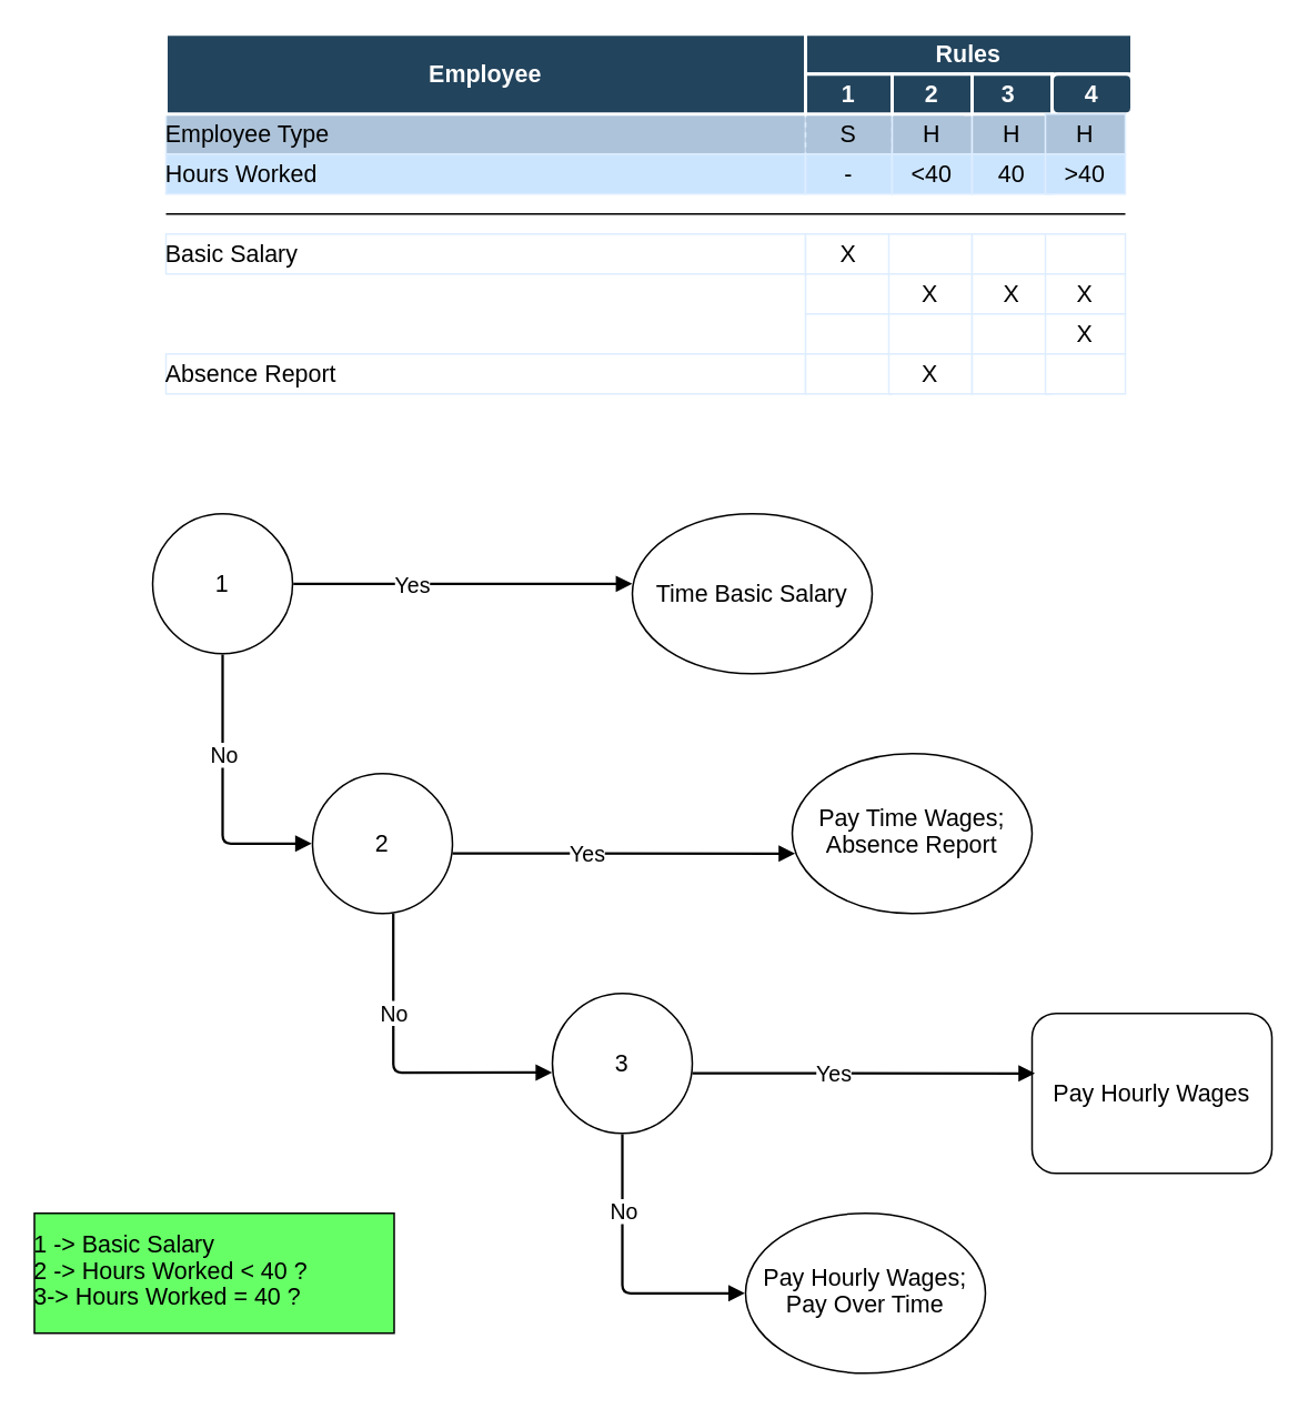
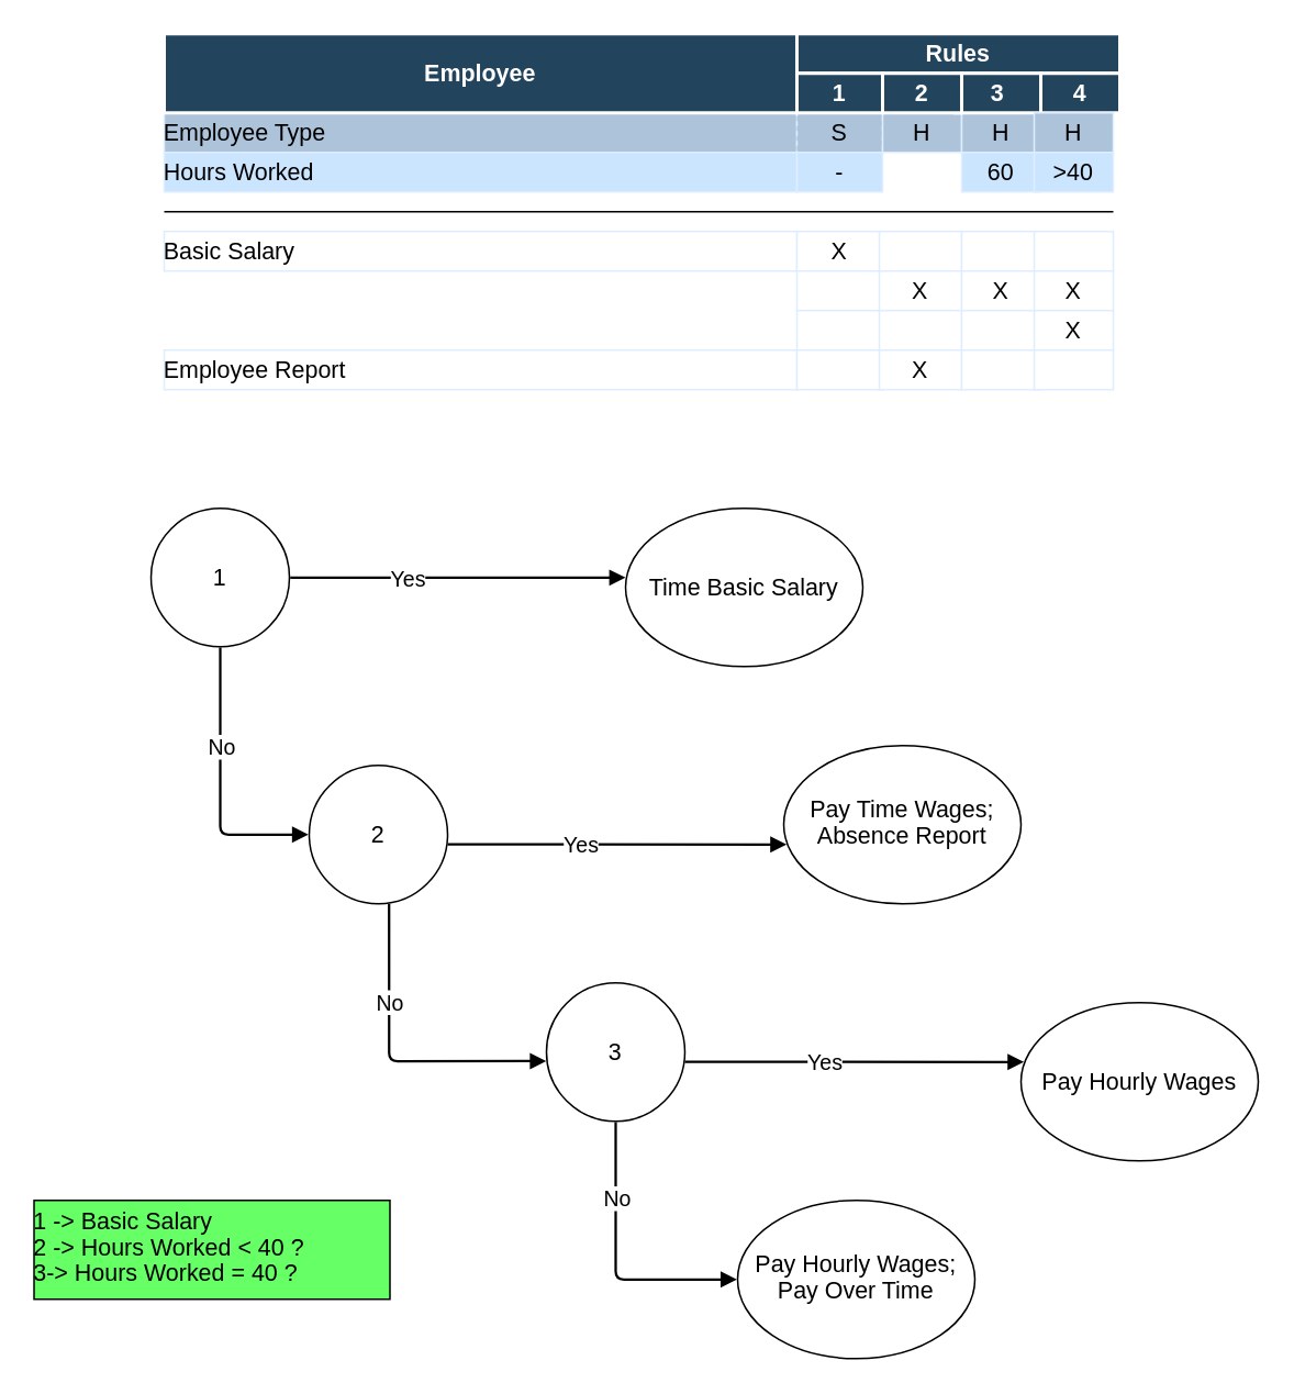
- <mxCell id="16" value="4" style="html=1;overflow=block;blockSpacing=1;whiteSpace=wrap;fontSize=14.3;fontFamily=Arimo;fontColor=#ffffff;fontStyle=1;spacing=0;strokeColor=#FFFFFF;strokeOpacity=100;fillOpacity=100;fillColor=#23445D;strokeWidth=2;rounded=1;" vertex="1" parent="1"><mxGeometry x="631" y="44" width="48" height="24" as="geometry" /></mxCell>
+ <mxCell id="16" value="4" style="html=1;overflow=block;blockSpacing=1;whiteSpace=wrap;fontSize=14.3;fontFamily=Arimo;fontColor=#ffffff;fontStyle=1;spacing=0;strokeColor=#FFFFFF;strokeOpacity=100;fillOpacity=100;fillColor=#23445D;strokeWidth=2;" vertex="1" parent="1"><mxGeometry x="631" y="44" width="48" height="24" as="geometry" /></mxCell>
- <mxCell id="8" value="&amp;lt;40" style="html=1;overflow=block;blockSpacing=1;whiteSpace=wrap;fontSize=14.3;fontFamily=Arimo;fontColor=default;spacing=0;strokeColor=#DEEDFF;strokeOpacity=100;fillOpacity=100;fillColor=#CCE5FF;" vertex="1" parent="1"><mxGeometry x="535" y="92" width="48" height="24" as="geometry" /></mxCell>
- <mxCell id="21" value="40" style="html=1;overflow=block;blockSpacing=1;whiteSpace=wrap;fontSize=14.3;fontFamily=Arimo;fontColor=default;spacing=0;strokeColor=#DEEDFF;strokeOpacity=100;fillOpacity=100;fillColor=#CCE5FF;" vertex="1" parent="1"><mxGeometry x="583" y="92" width="48" height="24" as="geometry" /></mxCell>
+ <mxCell id="21" value="60" style="html=1;overflow=block;blockSpacing=1;whiteSpace=wrap;fontSize=14.3;fontFamily=Arimo;fontColor=default;spacing=0;strokeColor=#DEEDFF;strokeOpacity=100;fillOpacity=100;fillColor=#CCE5FF;" vertex="1" parent="1"><mxGeometry x="583" y="92" width="48" height="24" as="geometry" /></mxCell>
- <mxCell id="32" value="Absence Report" style="html=1;overflow=block;blockSpacing=1;whiteSpace=wrap;fontSize=14.3;fontFamily=Arimo;fontColor=default;align=left;spacing=0;strokeColor=#DEEDFF;strokeOpacity=100;fillOpacity=100;fillColor=#ffffff;" vertex="1" parent="1"><mxGeometry x="99" y="212" width="384" height="24" as="geometry" /></mxCell>
+ <mxCell id="32" value="Employee Report" style="html=1;overflow=block;blockSpacing=1;whiteSpace=wrap;fontSize=14.3;fontFamily=Arimo;fontColor=default;align=left;spacing=0;strokeColor=#DEEDFF;strokeOpacity=100;fillOpacity=100;fillColor=#ffffff;" vertex="1" parent="1"><mxGeometry x="99" y="212" width="384" height="24" as="geometry" /></mxCell>
- <mxCell id="42" value="Pay Hourly Wages" style="html=1;overflow=block;blockSpacing=1;whiteSpace=wrap;fontSize=14.3;fontFamily=Arimo;fontColor=default;spacing=0;strokeOpacity=100;fillOpacity=100;rounded=1;" vertex="1" parent="1"><mxGeometry x="619" y="608" width="144" height="96" as="geometry" /></mxCell>
+ <mxCell id="42" value="Pay Hourly Wages" style="html=1;overflow=block;blockSpacing=1;whiteSpace=wrap;ellipse;fontSize=14.3;fontFamily=Arimo;fontColor=default;spacing=0;strokeOpacity=100;fillOpacity=100;" vertex="1" parent="1"><mxGeometry x="619" y="608" width="144" height="96" as="geometry" /></mxCell>
- <mxCell id="40" value="&lt;div style=&quot;display: flex; justify-content: flex-start; text-align: left; align-items: baseline; font-size: 0; line-height: 1.25;margin-top: -2px;&quot;&gt;&lt;span&gt;&lt;span style=&quot;font-size:14.3px;color:#000000;font-family: Arimo;&quot;&gt;1 -&amp;gt; Basic Salary&lt;/span&gt;&lt;span style=&quot;font-size:14.3px;color:#000000;font-family: Arimo;&quot;&gt;&#10;&lt;/span&gt;&lt;/span&gt;&lt;/div&gt;&lt;div style=&quot;display: flex; justify-content: flex-start; text-align: left; align-items: baseline; font-size: 0; line-height: 1.25;margin-top: -2px;&quot;&gt;&lt;span&gt;&lt;span style=&quot;font-size:14.3px;color:#000000;font-family: Arimo;&quot;&gt;2 -&amp;gt; Hours Worked &amp;lt; 40 ?&lt;/span&gt;&lt;span style=&quot;font-size:14.3px;color:#000000;font-family: Arimo;&quot;&gt;&#10;&lt;/span&gt;&lt;/span&gt;&lt;/div&gt;&lt;div style=&quot;display: flex; justify-content: flex-start; text-align: left; align-items: baseline; font-size: 0; line-height: 1.25;margin-top: -2px;&quot;&gt;&lt;span&gt;&lt;span style=&quot;font-size:14.3px;color:#000000;font-family: Arimo;&quot;&gt;3-&amp;gt; Hours Worked = 40 ?&lt;/span&gt;&lt;/span&gt;&lt;/div&gt;" style="html=1;overflow=block;blockSpacing=1;whiteSpace=wrap;fontSize=13;fontFamily=Arimo;align=left;spacing=0;strokeOpacity=100;fillOpacity=100;fillColor=#66FF66;" vertex="1" parent="1"><mxGeometry x="20" y="728" width="216" height="72" as="geometry" /></mxCell>
+ <mxCell id="40" value="&lt;div style=&quot;display: flex; justify-content: flex-start; text-align: left; align-items: baseline; font-size: 0; line-height: 1.25;margin-top: -2px;&quot;&gt;&lt;span&gt;&lt;span style=&quot;font-size:14.3px;color:#000000;font-family: Arimo;&quot;&gt;1 -&amp;gt; Basic Salary&lt;/span&gt;&lt;span style=&quot;font-size:14.3px;color:#000000;font-family: Arimo;&quot;&gt;&#10;&lt;/span&gt;&lt;/span&gt;&lt;/div&gt;&lt;div style=&quot;display: flex; justify-content: flex-start; text-align: left; align-items: baseline; font-size: 0; line-height: 1.25;margin-top: -2px;&quot;&gt;&lt;span&gt;&lt;span style=&quot;font-size:14.3px;color:#000000;font-family: Arimo;&quot;&gt;2 -&amp;gt; Hours Worked &amp;lt; 40 ?&lt;/span&gt;&lt;span style=&quot;font-size:14.3px;color:#000000;font-family: Arimo;&quot;&gt;&#10;&lt;/span&gt;&lt;/span&gt;&lt;/div&gt;&lt;div style=&quot;display: flex; justify-content: flex-start; text-align: left; align-items: baseline; font-size: 0; line-height: 1.25;margin-top: -2px;&quot;&gt;&lt;span&gt;&lt;span style=&quot;font-size:14.3px;color:#000000;font-family: Arimo;&quot;&gt;3-&amp;gt; Hours Worked = 40 ?&lt;/span&gt;&lt;/span&gt;&lt;/div&gt;" style="html=1;overflow=block;blockSpacing=1;whiteSpace=wrap;fontSize=13;fontFamily=Arimo;align=left;spacing=0;strokeOpacity=100;fillOpacity=100;fillColor=#66FF66;" vertex="1" parent="1"><mxGeometry x="20" y="728" width="216" height="60" as="geometry" /></mxCell>
